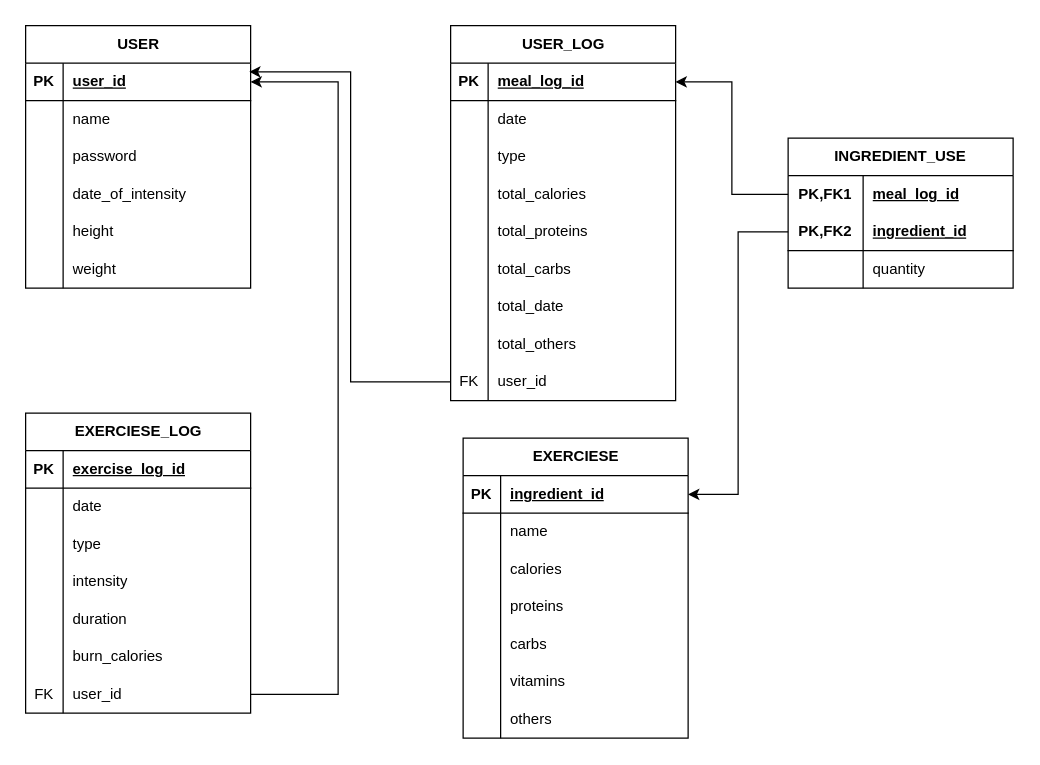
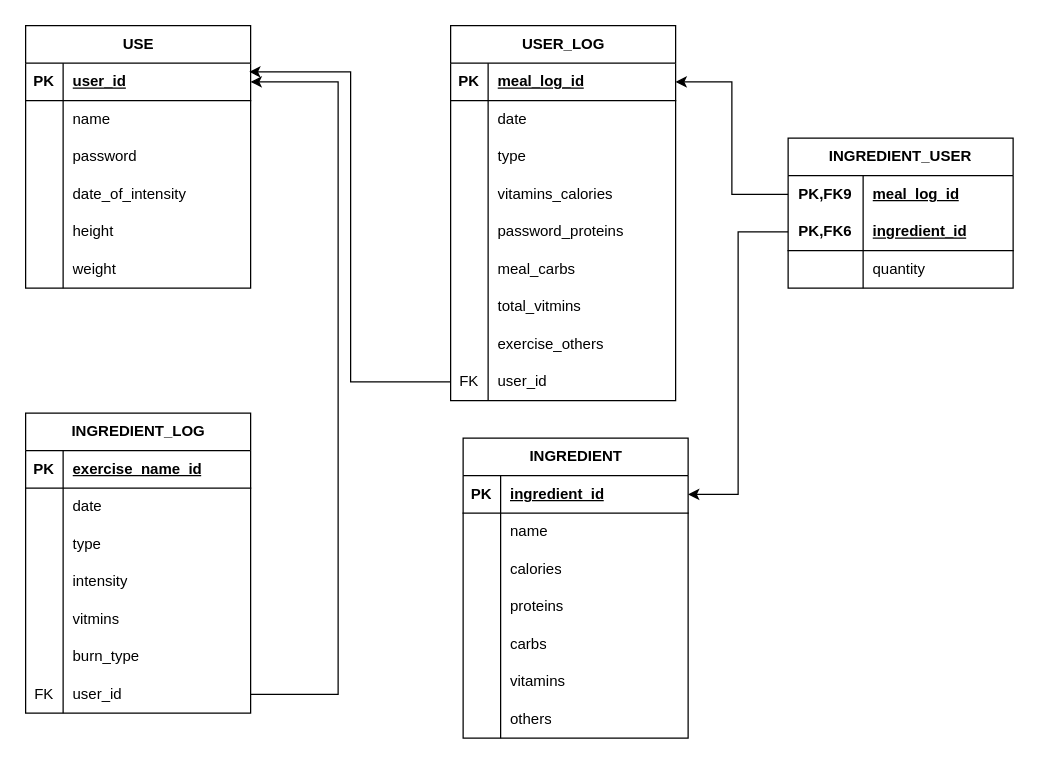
- <mxCell id="40" value="USER" style="shape=table;startSize=30;container=1;collapsible=1;childLayout=tableLayout;fixedRows=1;rowLines=0;fontStyle=1;align=center;resizeLast=1;html=1;" parent="1" vertex="1"><mxGeometry x="20" y="20" width="180" height="210" as="geometry" /></mxCell>
+ <mxCell id="40" value="USE" style="shape=table;startSize=30;container=1;collapsible=1;childLayout=tableLayout;fixedRows=1;rowLines=0;fontStyle=1;align=center;resizeLast=1;html=1;" parent="1" vertex="1"><mxGeometry x="20" y="20" width="180" height="210" as="geometry" /></mxCell>
- <mxCell id="30" value="INGREDIENT_USE" style="shape=table;startSize=30;container=1;collapsible=1;childLayout=tableLayout;fixedRows=1;rowLines=0;fontStyle=1;align=center;resizeLast=1;html=1;whiteSpace=wrap;" parent="1" vertex="1"><mxGeometry x="630" y="110" width="180" height="120" as="geometry" /></mxCell>
+ <mxCell id="30" value="INGREDIENT_USER" style="shape=table;startSize=30;container=1;collapsible=1;childLayout=tableLayout;fixedRows=1;rowLines=0;fontStyle=1;align=center;resizeLast=1;html=1;whiteSpace=wrap;" parent="1" vertex="1"><mxGeometry x="630" y="110" width="180" height="120" as="geometry" /></mxCell>
- <mxCell id="14" value="total_calories" style="shape=partialRectangle;connectable=0;fillColor=none;top=0;left=0;bottom=0;right=0;align=left;spacingLeft=6;overflow=hidden;whiteSpace=wrap;html=1;" parent="12" vertex="1"><mxGeometry x="30" width="150" height="30" as="geometry"><mxRectangle width="150" height="30" as="alternateBounds" /></mxGeometry></mxCell>
+ <mxCell id="14" value="vitamins_calories" style="shape=partialRectangle;connectable=0;fillColor=none;top=0;left=0;bottom=0;right=0;align=left;spacingLeft=6;overflow=hidden;whiteSpace=wrap;html=1;" parent="12" vertex="1"><mxGeometry x="30" width="150" height="30" as="geometry"><mxRectangle width="150" height="30" as="alternateBounds" /></mxGeometry></mxCell>
- <mxCell id="32" value="PK,FK1" style="shape=partialRectangle;connectable=0;fillColor=none;top=0;left=0;bottom=0;right=0;fontStyle=1;overflow=hidden;html=1;whiteSpace=wrap;" parent="31" vertex="1"><mxGeometry width="60" height="30" as="geometry"><mxRectangle width="60" height="30" as="alternateBounds" /></mxGeometry></mxCell>
+ <mxCell id="32" value="PK,FK9" style="shape=partialRectangle;connectable=0;fillColor=none;top=0;left=0;bottom=0;right=0;fontStyle=1;overflow=hidden;html=1;whiteSpace=wrap;" parent="31" vertex="1"><mxGeometry width="60" height="30" as="geometry"><mxRectangle width="60" height="30" as="alternateBounds" /></mxGeometry></mxCell>
- <mxCell id="17" value="total_proteins" style="shape=partialRectangle;connectable=0;fillColor=none;top=0;left=0;bottom=0;right=0;align=left;spacingLeft=6;overflow=hidden;whiteSpace=wrap;html=1;" parent="15" vertex="1"><mxGeometry x="30" width="150" height="30" as="geometry"><mxRectangle width="150" height="30" as="alternateBounds" /></mxGeometry></mxCell>
+ <mxCell id="17" value="password_proteins" style="shape=partialRectangle;connectable=0;fillColor=none;top=0;left=0;bottom=0;right=0;align=left;spacingLeft=6;overflow=hidden;whiteSpace=wrap;html=1;" parent="15" vertex="1"><mxGeometry x="30" width="150" height="30" as="geometry"><mxRectangle width="150" height="30" as="alternateBounds" /></mxGeometry></mxCell>
- <mxCell id="35" value="PK,FK2" style="shape=partialRectangle;connectable=0;fillColor=none;top=0;left=0;bottom=0;right=0;fontStyle=1;overflow=hidden;html=1;whiteSpace=wrap;" parent="34" vertex="1"><mxGeometry width="60" height="30" as="geometry"><mxRectangle width="60" height="30" as="alternateBounds" /></mxGeometry></mxCell>
+ <mxCell id="35" value="PK,FK6" style="shape=partialRectangle;connectable=0;fillColor=none;top=0;left=0;bottom=0;right=0;fontStyle=1;overflow=hidden;html=1;whiteSpace=wrap;" parent="34" vertex="1"><mxGeometry width="60" height="30" as="geometry"><mxRectangle width="60" height="30" as="alternateBounds" /></mxGeometry></mxCell>
- <mxCell id="20" value="total_carbs" style="shape=partialRectangle;connectable=0;fillColor=none;top=0;left=0;bottom=0;right=0;align=left;spacingLeft=6;overflow=hidden;whiteSpace=wrap;html=1;" parent="18" vertex="1"><mxGeometry x="30" width="150" height="30" as="geometry"><mxRectangle width="150" height="30" as="alternateBounds" /></mxGeometry></mxCell>
+ <mxCell id="20" value="meal_carbs" style="shape=partialRectangle;connectable=0;fillColor=none;top=0;left=0;bottom=0;right=0;align=left;spacingLeft=6;overflow=hidden;whiteSpace=wrap;html=1;" parent="18" vertex="1"><mxGeometry x="30" width="150" height="30" as="geometry"><mxRectangle width="150" height="30" as="alternateBounds" /></mxGeometry></mxCell>
- <mxCell id="23" value="total_date" style="shape=partialRectangle;connectable=0;fillColor=none;top=0;left=0;bottom=0;right=0;align=left;spacingLeft=6;overflow=hidden;whiteSpace=wrap;html=1;" parent="21" vertex="1"><mxGeometry x="30" width="150" height="30" as="geometry"><mxRectangle width="150" height="30" as="alternateBounds" /></mxGeometry></mxCell>
+ <mxCell id="23" value="total_vitmins" style="shape=partialRectangle;connectable=0;fillColor=none;top=0;left=0;bottom=0;right=0;align=left;spacingLeft=6;overflow=hidden;whiteSpace=wrap;html=1;" parent="21" vertex="1"><mxGeometry x="30" width="150" height="30" as="geometry"><mxRectangle width="150" height="30" as="alternateBounds" /></mxGeometry></mxCell>
- <mxCell id="26" value="total_others" style="shape=partialRectangle;connectable=0;fillColor=none;top=0;left=0;bottom=0;right=0;align=left;spacingLeft=6;overflow=hidden;whiteSpace=wrap;html=1;" parent="24" vertex="1"><mxGeometry x="30" width="150" height="30" as="geometry"><mxRectangle width="150" height="30" as="alternateBounds" /></mxGeometry></mxCell>
+ <mxCell id="26" value="exercise_others" style="shape=partialRectangle;connectable=0;fillColor=none;top=0;left=0;bottom=0;right=0;align=left;spacingLeft=6;overflow=hidden;whiteSpace=wrap;html=1;" parent="24" vertex="1"><mxGeometry x="30" width="150" height="30" as="geometry"><mxRectangle width="150" height="30" as="alternateBounds" /></mxGeometry></mxCell>
- <mxCell id="59" value="EXERCIESE_LOG" style="shape=table;startSize=30;container=1;collapsible=1;childLayout=tableLayout;fixedRows=1;rowLines=0;fontStyle=1;align=center;resizeLast=1;html=1;" parent="1" vertex="1"><mxGeometry x="20" y="330" width="180" height="240" as="geometry" /></mxCell>
+ <mxCell id="59" value="INGREDIENT_LOG" style="shape=table;startSize=30;container=1;collapsible=1;childLayout=tableLayout;fixedRows=1;rowLines=0;fontStyle=1;align=center;resizeLast=1;html=1;" parent="1" vertex="1"><mxGeometry x="20" y="330" width="180" height="240" as="geometry" /></mxCell>
- <mxCell id="81" value="EXERCIESE" style="shape=table;startSize=30;container=1;collapsible=1;childLayout=tableLayout;fixedRows=1;rowLines=0;fontStyle=1;align=center;resizeLast=1;html=1;" parent="1" vertex="1"><mxGeometry x="370" y="350" width="180" height="240" as="geometry" /></mxCell>
+ <mxCell id="81" value="INGREDIENT" style="shape=table;startSize=30;container=1;collapsible=1;childLayout=tableLayout;fixedRows=1;rowLines=0;fontStyle=1;align=center;resizeLast=1;html=1;" parent="1" vertex="1"><mxGeometry x="370" y="350" width="180" height="240" as="geometry" /></mxCell>
- <mxCell id="62" value="exercise_log_id" style="shape=partialRectangle;connectable=0;fillColor=none;top=0;left=0;bottom=0;right=0;align=left;spacingLeft=6;fontStyle=5;overflow=hidden;whiteSpace=wrap;html=1;" parent="60" vertex="1"><mxGeometry x="30" width="150" height="30" as="geometry"><mxRectangle width="150" height="30" as="alternateBounds" /></mxGeometry></mxCell>
+ <mxCell id="62" value="exercise_name_id" style="shape=partialRectangle;connectable=0;fillColor=none;top=0;left=0;bottom=0;right=0;align=left;spacingLeft=6;fontStyle=5;overflow=hidden;whiteSpace=wrap;html=1;" parent="60" vertex="1"><mxGeometry x="30" width="150" height="30" as="geometry"><mxRectangle width="150" height="30" as="alternateBounds" /></mxGeometry></mxCell>
- <mxCell id="74" value="duration" style="shape=partialRectangle;connectable=0;fillColor=none;top=0;left=0;bottom=0;right=0;align=left;spacingLeft=6;overflow=hidden;whiteSpace=wrap;html=1;" parent="72" vertex="1"><mxGeometry x="30" width="150" height="30" as="geometry"><mxRectangle width="150" height="30" as="alternateBounds" /></mxGeometry></mxCell>
+ <mxCell id="74" value="vitmins" style="shape=partialRectangle;connectable=0;fillColor=none;top=0;left=0;bottom=0;right=0;align=left;spacingLeft=6;overflow=hidden;whiteSpace=wrap;html=1;" parent="72" vertex="1"><mxGeometry x="30" width="150" height="30" as="geometry"><mxRectangle width="150" height="30" as="alternateBounds" /></mxGeometry></mxCell>
- <mxCell id="77" value="burn_calories" style="shape=partialRectangle;connectable=0;fillColor=none;top=0;left=0;bottom=0;right=0;align=left;spacingLeft=6;overflow=hidden;whiteSpace=wrap;html=1;" parent="75" vertex="1"><mxGeometry x="30" width="150" height="30" as="geometry"><mxRectangle width="150" height="30" as="alternateBounds" /></mxGeometry></mxCell>
+ <mxCell id="77" value="burn_type" style="shape=partialRectangle;connectable=0;fillColor=none;top=0;left=0;bottom=0;right=0;align=left;spacingLeft=6;overflow=hidden;whiteSpace=wrap;html=1;" parent="75" vertex="1"><mxGeometry x="30" width="150" height="30" as="geometry"><mxRectangle width="150" height="30" as="alternateBounds" /></mxGeometry></mxCell>
